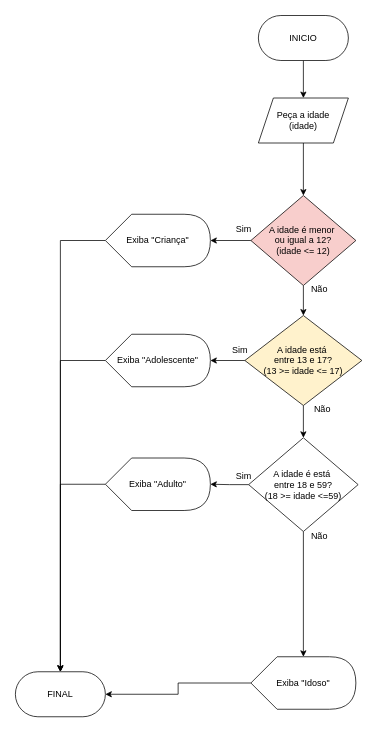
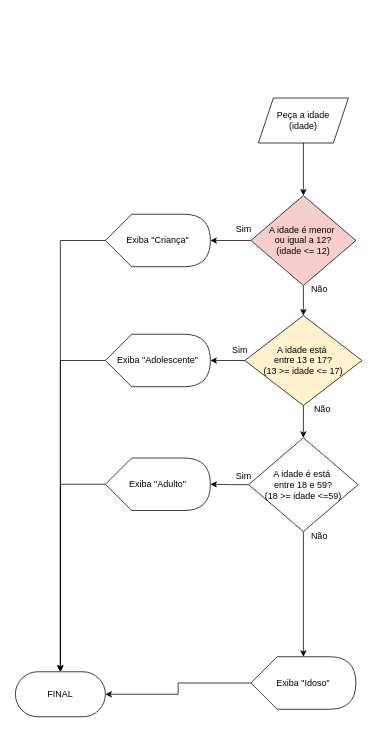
- <mxCell id="4" value="INICIO" style="rounded=1;whiteSpace=wrap;html=1;arcSize=50;" vertex="1" parent="1"><mxGeometry x="344" y="20" width="120" height="60" as="geometry" /></mxCell>
- <mxCell id="3" style="edgeStyle=orthogonalEdgeStyle;rounded=0;orthogonalLoop=1;jettySize=auto;html=1;entryX=0.5;entryY=0;entryDx=0;entryDy=0;" edge="1" parent="1" source="4" target="6"><mxGeometry relative="1" as="geometry" /></mxCell>
